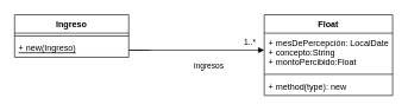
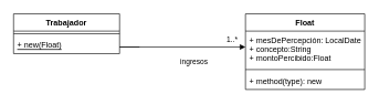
- <mxCell id="2" value="Ingreso" style="swimlane;fontStyle=1;align=center;verticalAlign=top;childLayout=stackLayout;horizontal=1;startSize=26;horizontalStack=0;resizeParent=1;resizeParentMax=0;resizeLast=0;collapsible=1;marginBottom=0;" vertex="1" parent="1"><mxGeometry x="20" y="20" width="160" height="60" as="geometry" /></mxCell>
+ <mxCell id="2" value="Trabajador" style="swimlane;fontStyle=1;align=center;verticalAlign=top;childLayout=stackLayout;horizontal=1;startSize=26;horizontalStack=0;resizeParent=1;resizeParentMax=0;resizeLast=0;collapsible=1;marginBottom=0;" vertex="1" parent="1"><mxGeometry x="20" y="20" width="160" height="60" as="geometry" /></mxCell>
- <mxCell id="4" value="+ new(Ingreso)" style="text;strokeColor=none;fillColor=none;align=left;verticalAlign=top;spacingLeft=4;spacingRight=4;overflow=hidden;rotatable=0;points=[[0,0.5],[1,0.5]];portConstraint=eastwest;fontStyle=4" vertex="1" parent="2"><mxGeometry y="34" width="160" height="26" as="geometry" /></mxCell>
+ <mxCell id="4" value="+ new(Float)" style="text;strokeColor=none;fillColor=none;align=left;verticalAlign=top;spacingLeft=4;spacingRight=4;overflow=hidden;rotatable=0;points=[[0,0.5],[1,0.5]];portConstraint=eastwest;fontStyle=4" vertex="1" parent="2"><mxGeometry y="34" width="160" height="26" as="geometry" /></mxCell>
